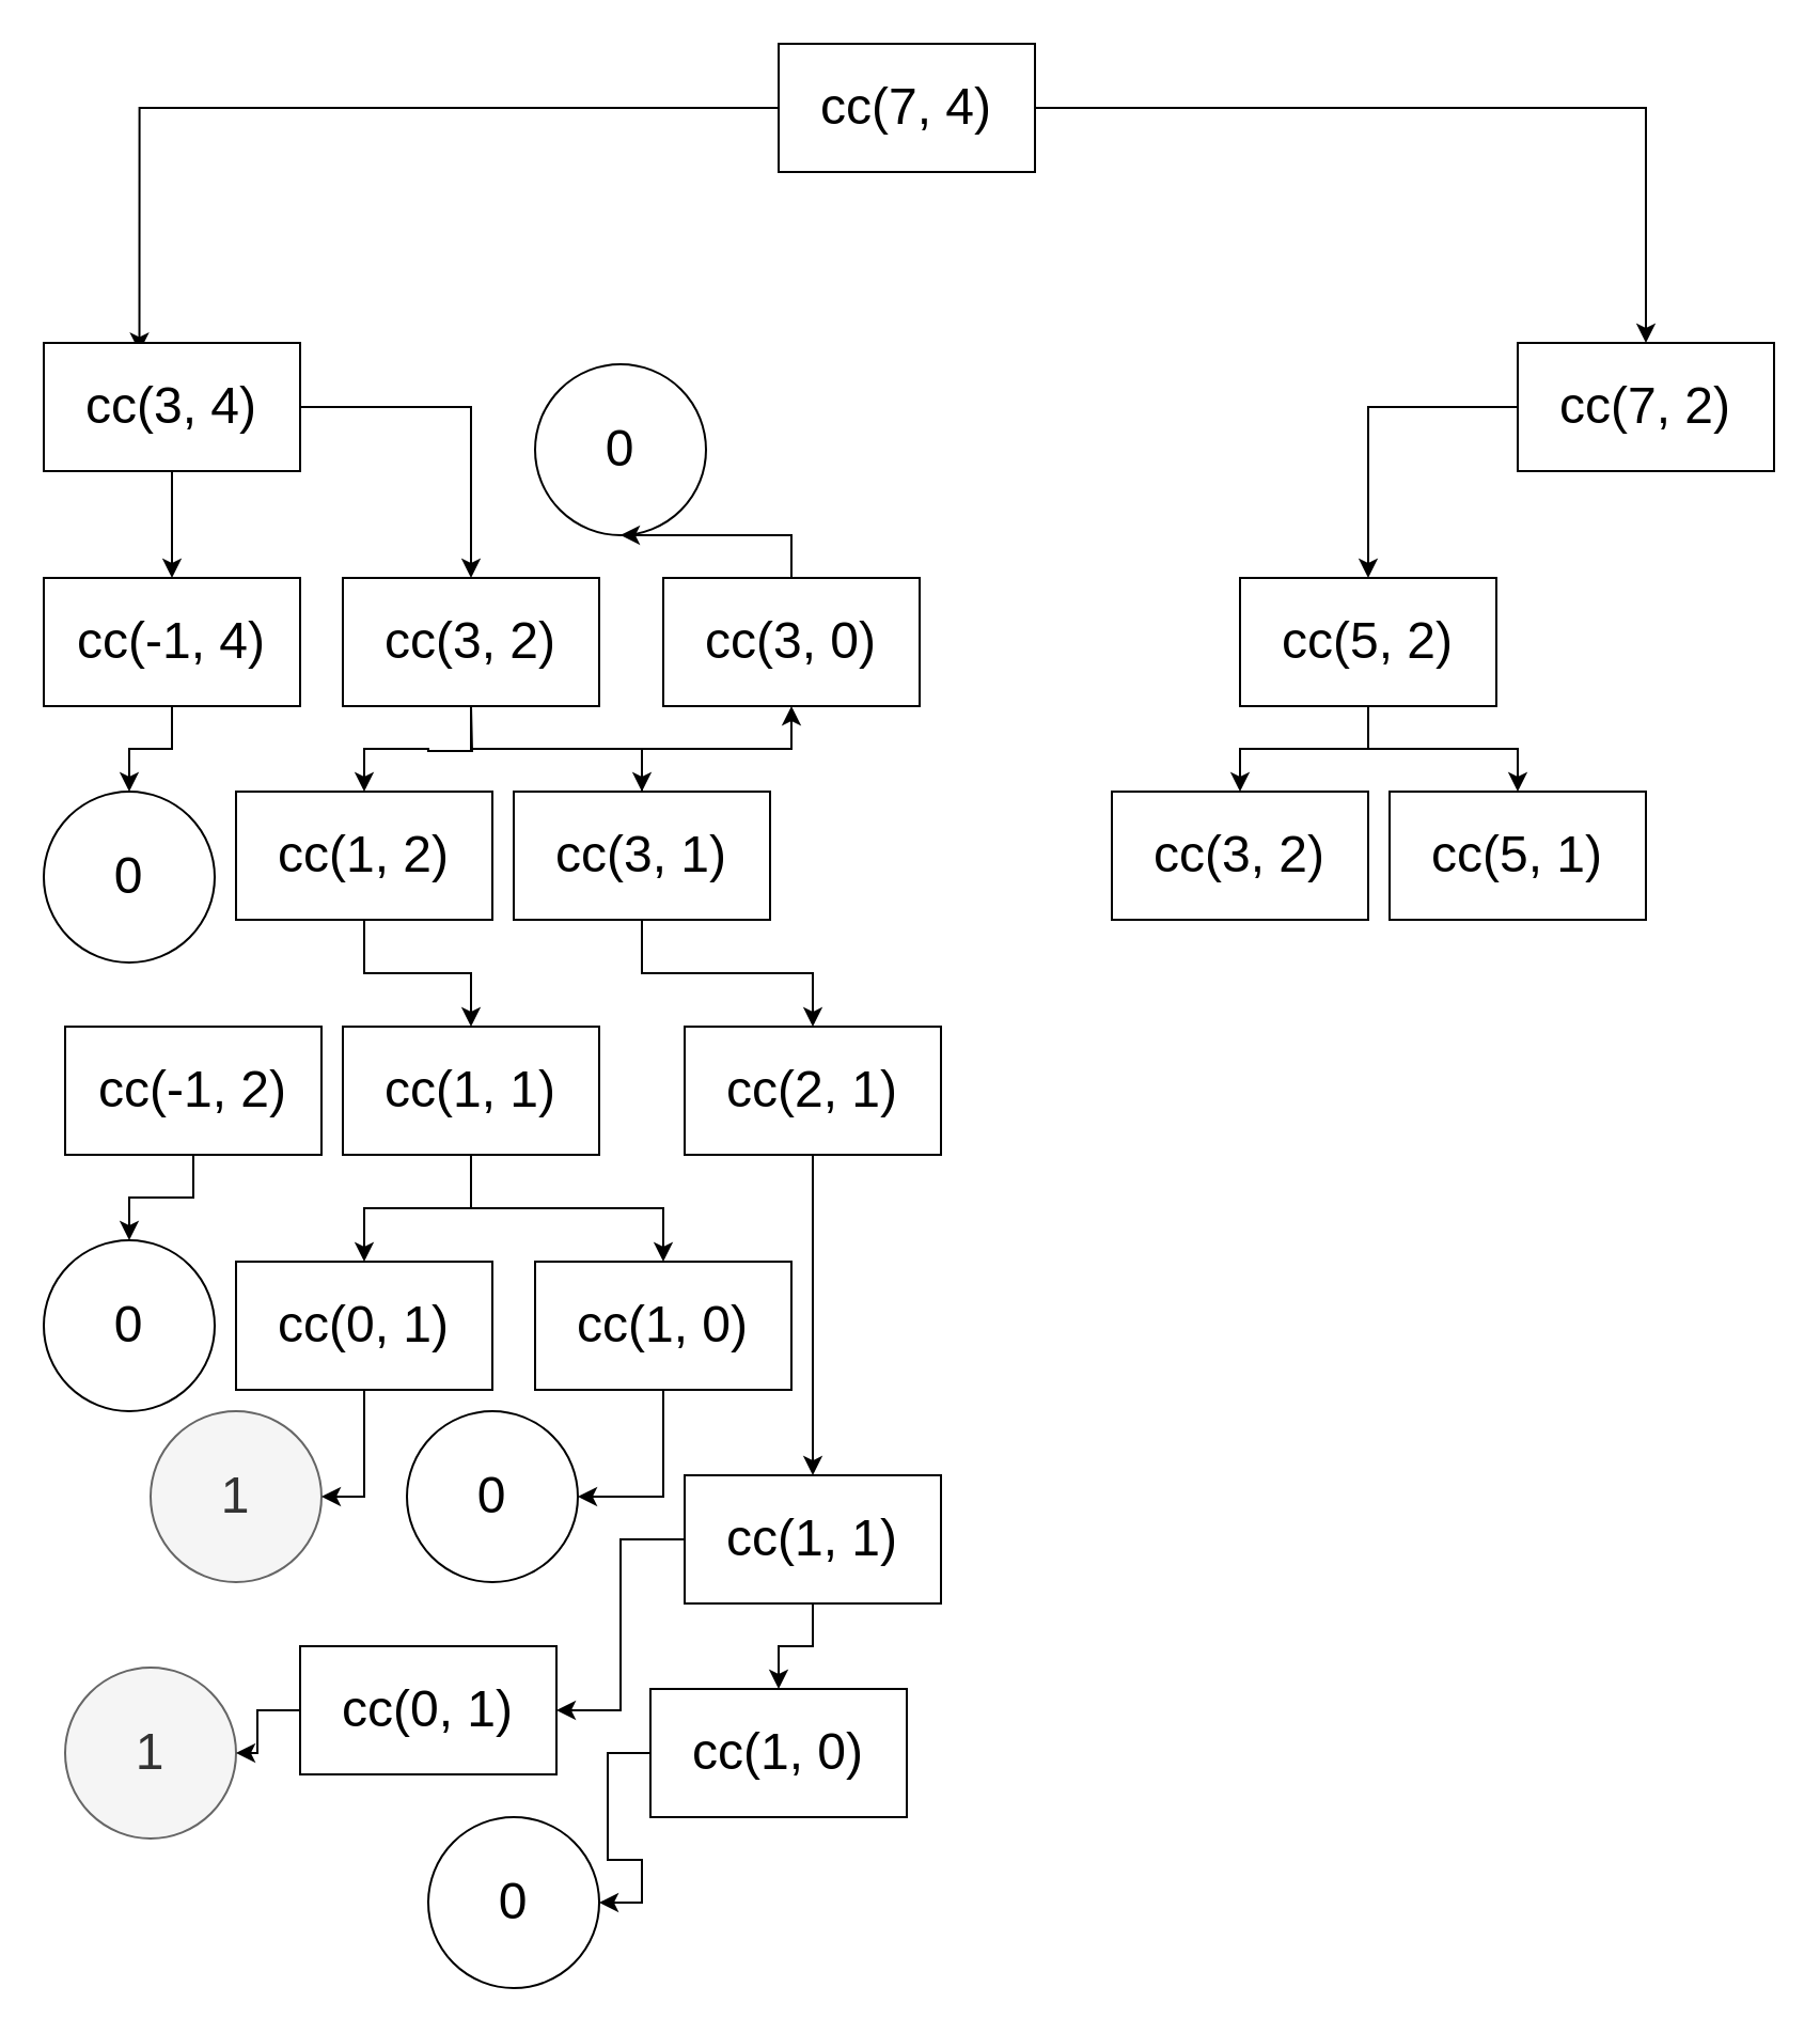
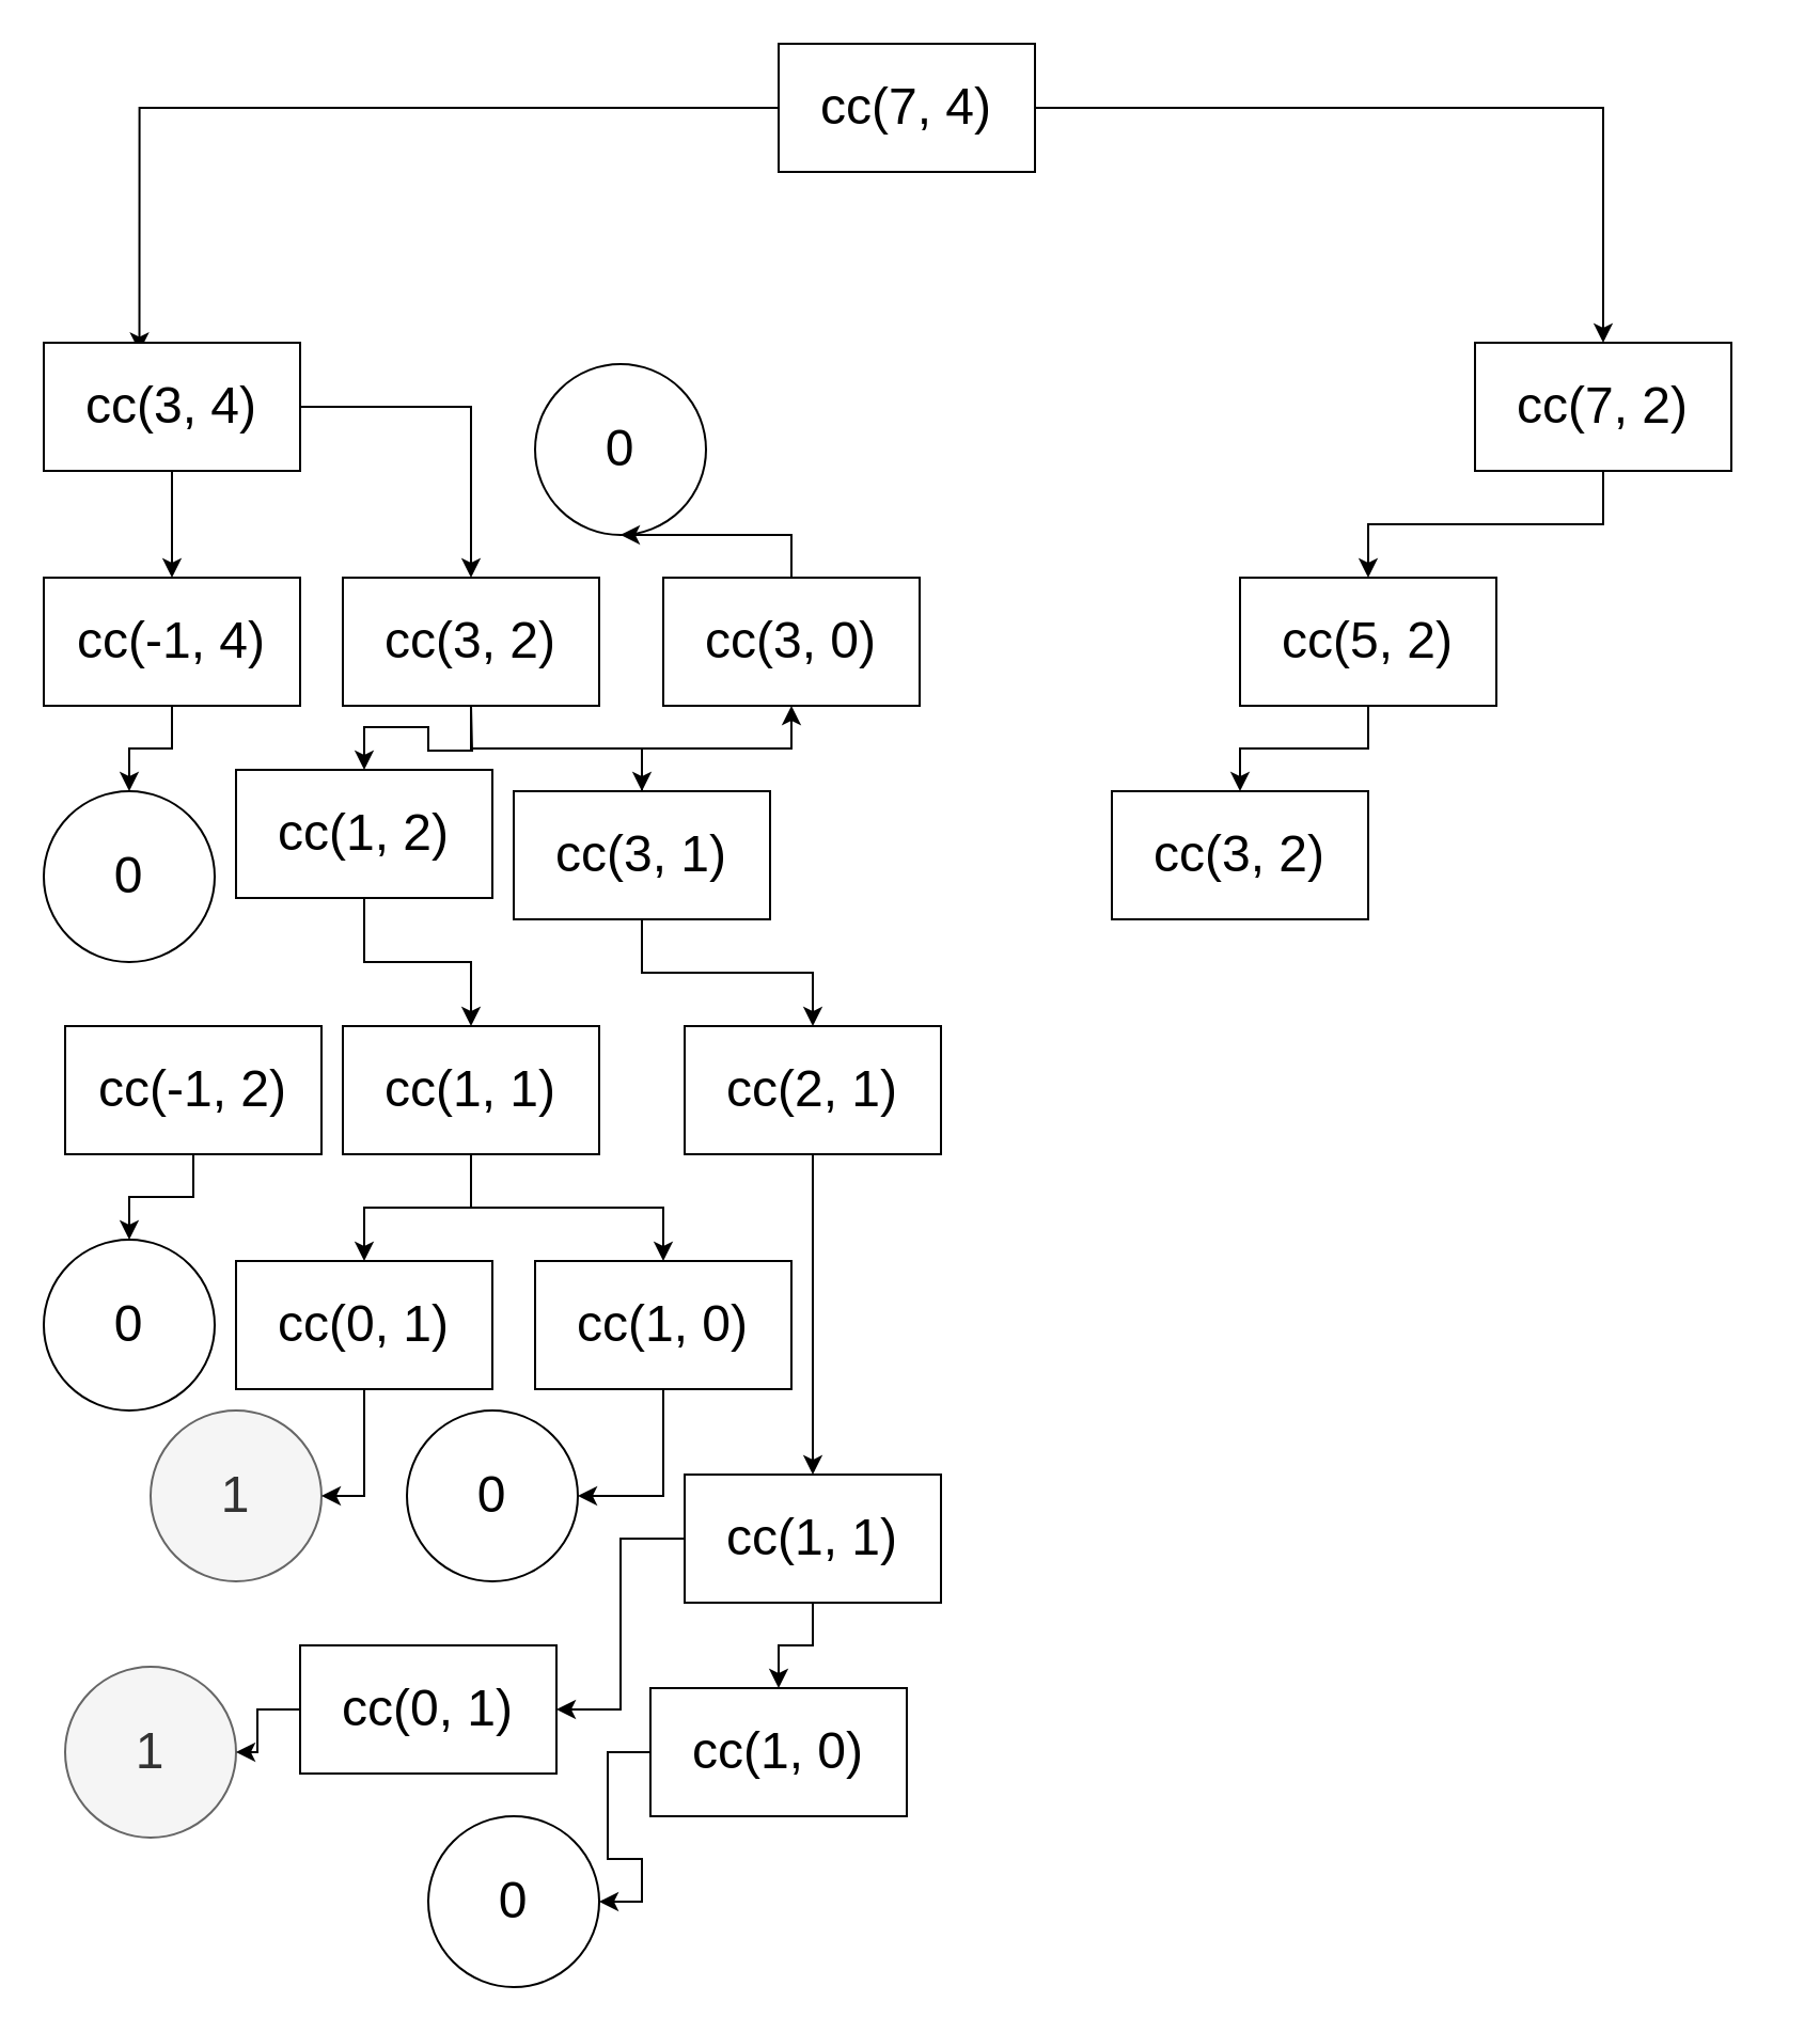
- <mxCell id="6" value="&lt;sub style=&quot;&quot;&gt;&lt;font style=&quot;font-size: 24px;&quot;&gt;cc(7, 2)&lt;/font&gt;&lt;/sub&gt;" style="rounded=0;whiteSpace=wrap;html=1;" vertex="1" parent="1"><mxGeometry x="710" y="160" width="120" height="60" as="geometry" /></mxCell>
+ <mxCell id="6" value="&lt;sub style=&quot;&quot;&gt;&lt;font style=&quot;font-size: 24px;&quot;&gt;cc(7, 2)&lt;/font&gt;&lt;/sub&gt;" style="rounded=0;whiteSpace=wrap;html=1;" vertex="1" parent="1"><mxGeometry x="690" y="160" width="120" height="60" as="geometry" /></mxCell>
- <mxCell id="48" style="edgeStyle=orthogonalEdgeStyle;rounded=0;orthogonalLoop=1;jettySize=auto;html=1;entryX=0.5;entryY=0;entryDx=0;entryDy=0;fontSize=24;" edge="1" parent="1" source="49" target="51"><mxGeometry relative="1" as="geometry" /></mxCell>
- <mxCell id="14" value="&lt;sub style=&quot;&quot;&gt;&lt;font style=&quot;font-size: 24px;&quot;&gt;cc(1, 2)&lt;/font&gt;&lt;/sub&gt;" style="rounded=0;whiteSpace=wrap;html=1;" vertex="1" parent="1"><mxGeometry x="110" y="370" width="120" height="60" as="geometry" /></mxCell>
+ <mxCell id="14" value="&lt;sub style=&quot;&quot;&gt;&lt;font style=&quot;font-size: 24px;&quot;&gt;cc(1, 2)&lt;/font&gt;&lt;/sub&gt;" style="rounded=0;whiteSpace=wrap;html=1;" vertex="1" parent="1"><mxGeometry x="110" y="360" width="120" height="60" as="geometry" /></mxCell>
- <mxCell id="51" value="&lt;sub style=&quot;&quot;&gt;&lt;font style=&quot;font-size: 24px;&quot;&gt;cc(5, 1)&lt;/font&gt;&lt;/sub&gt;" style="rounded=0;whiteSpace=wrap;html=1;" vertex="1" parent="1"><mxGeometry x="650" y="370" width="120" height="60" as="geometry" /></mxCell>
